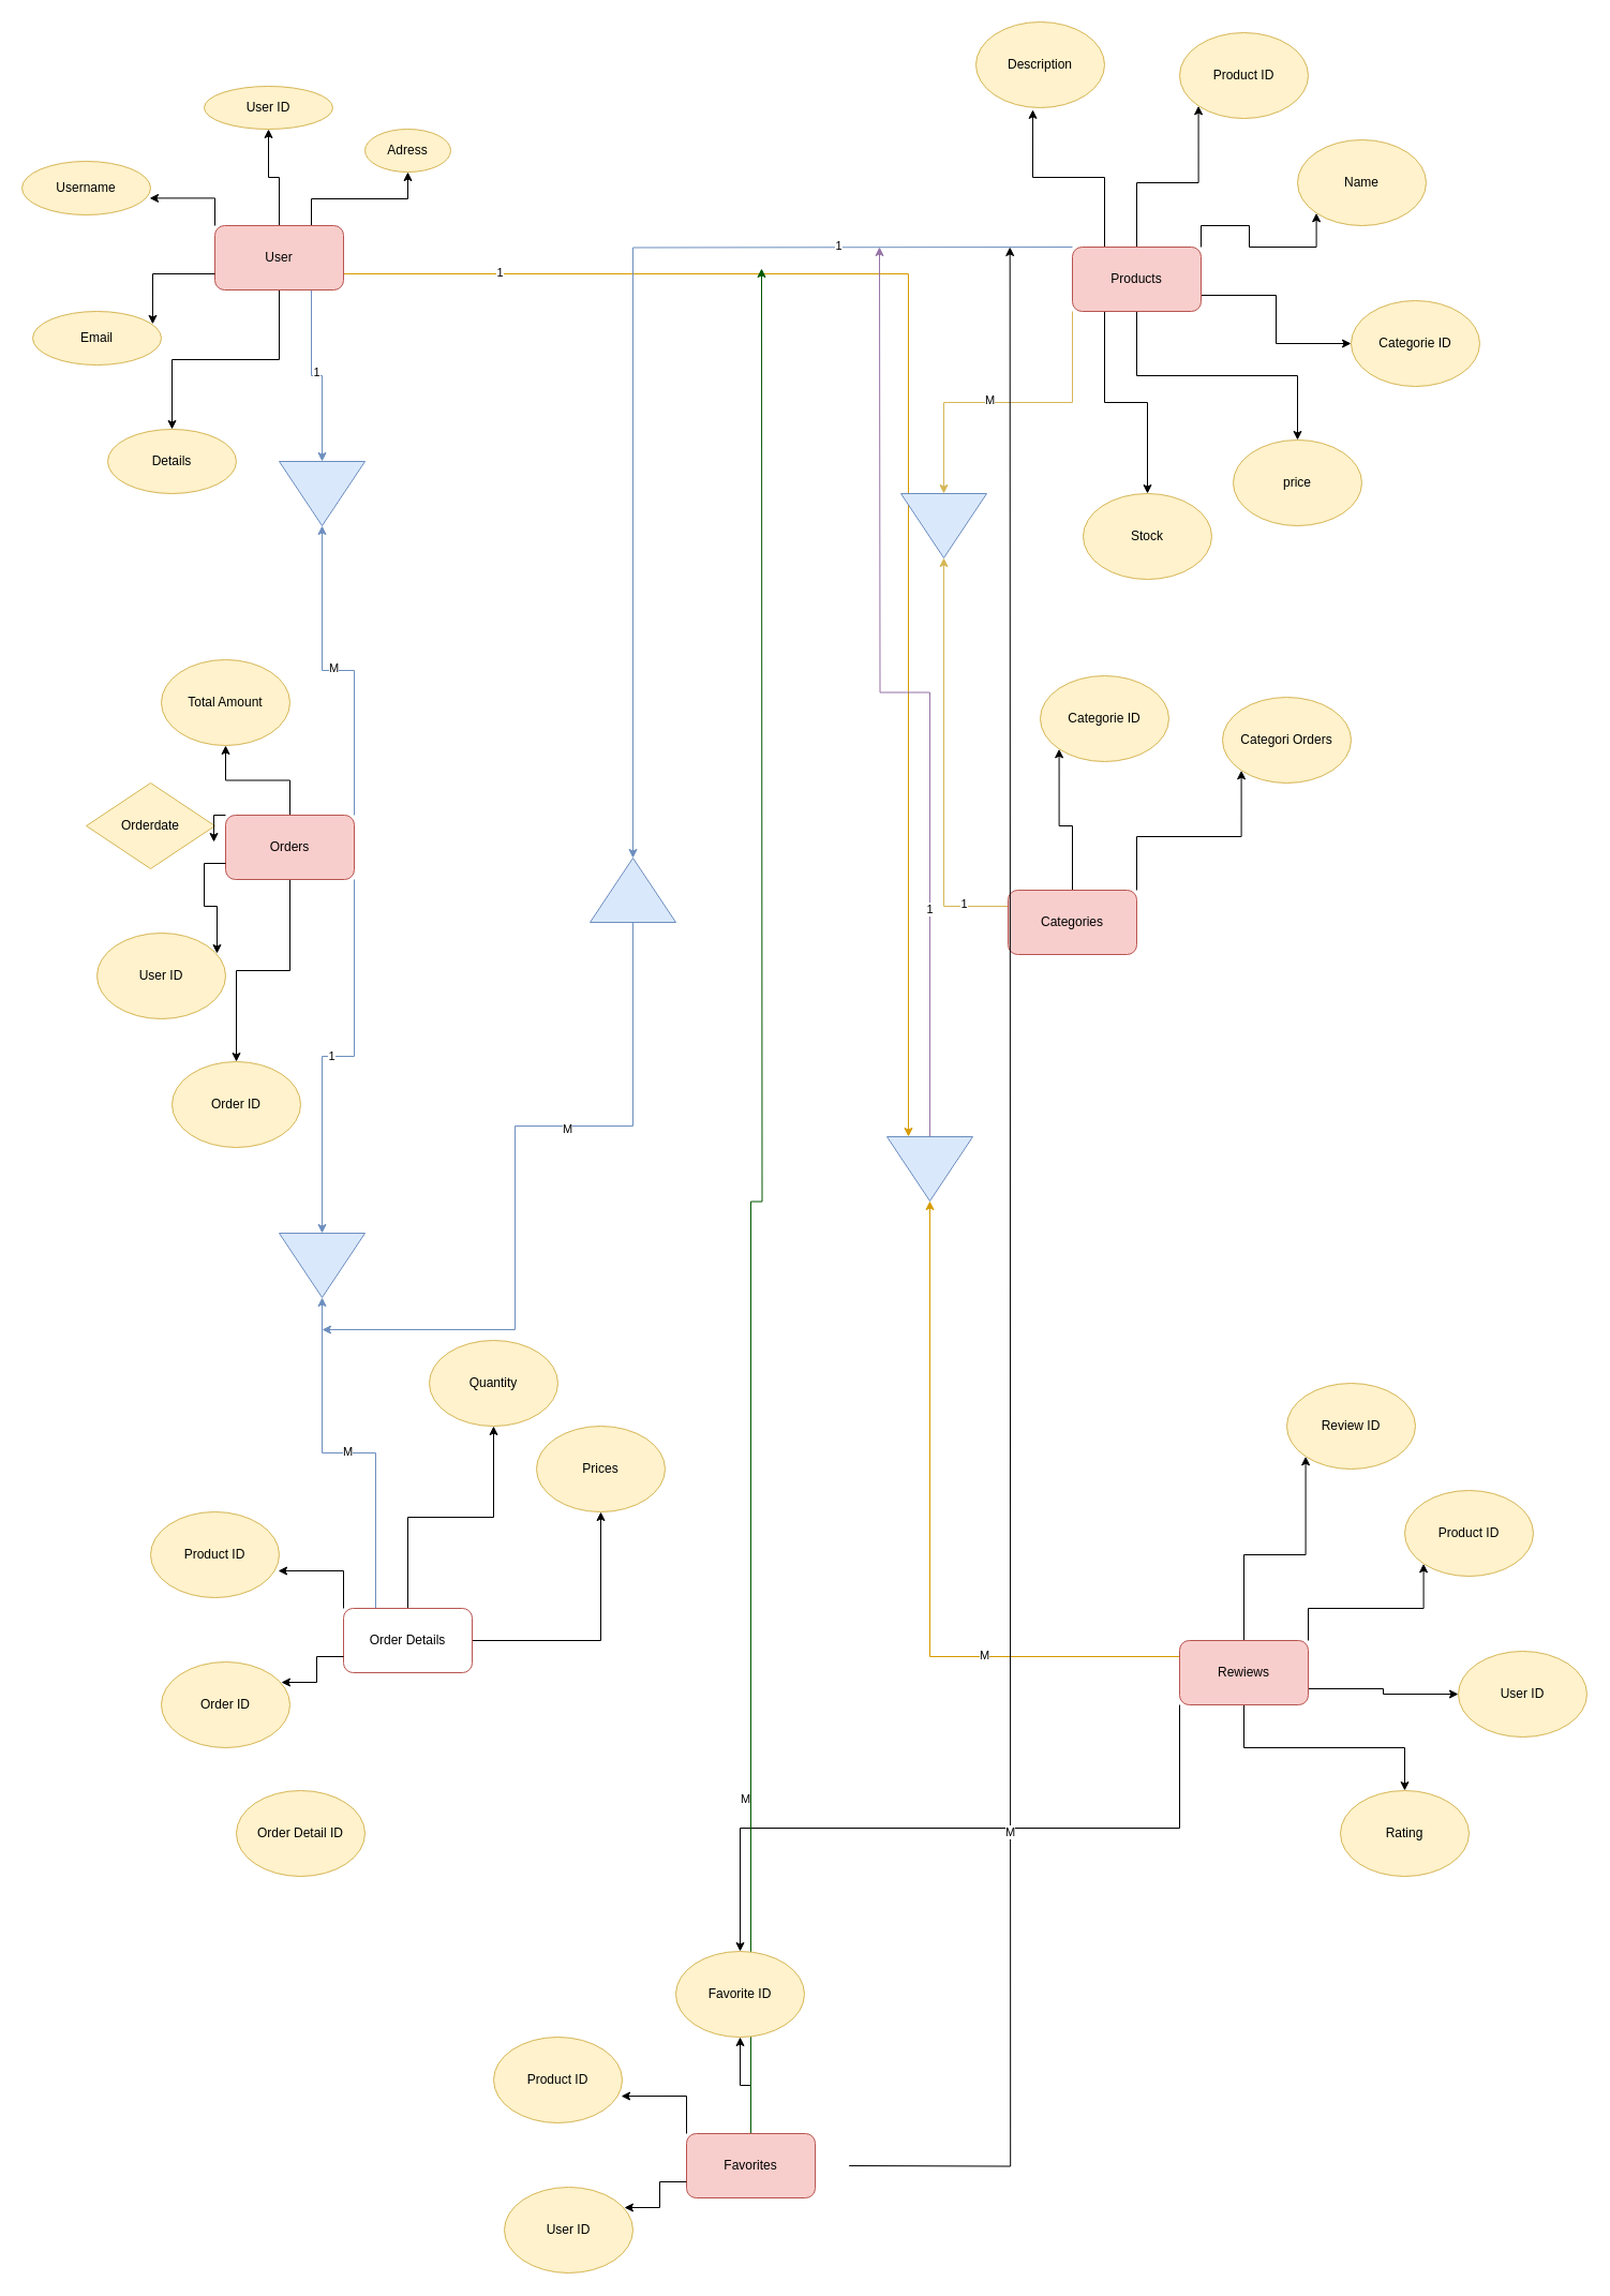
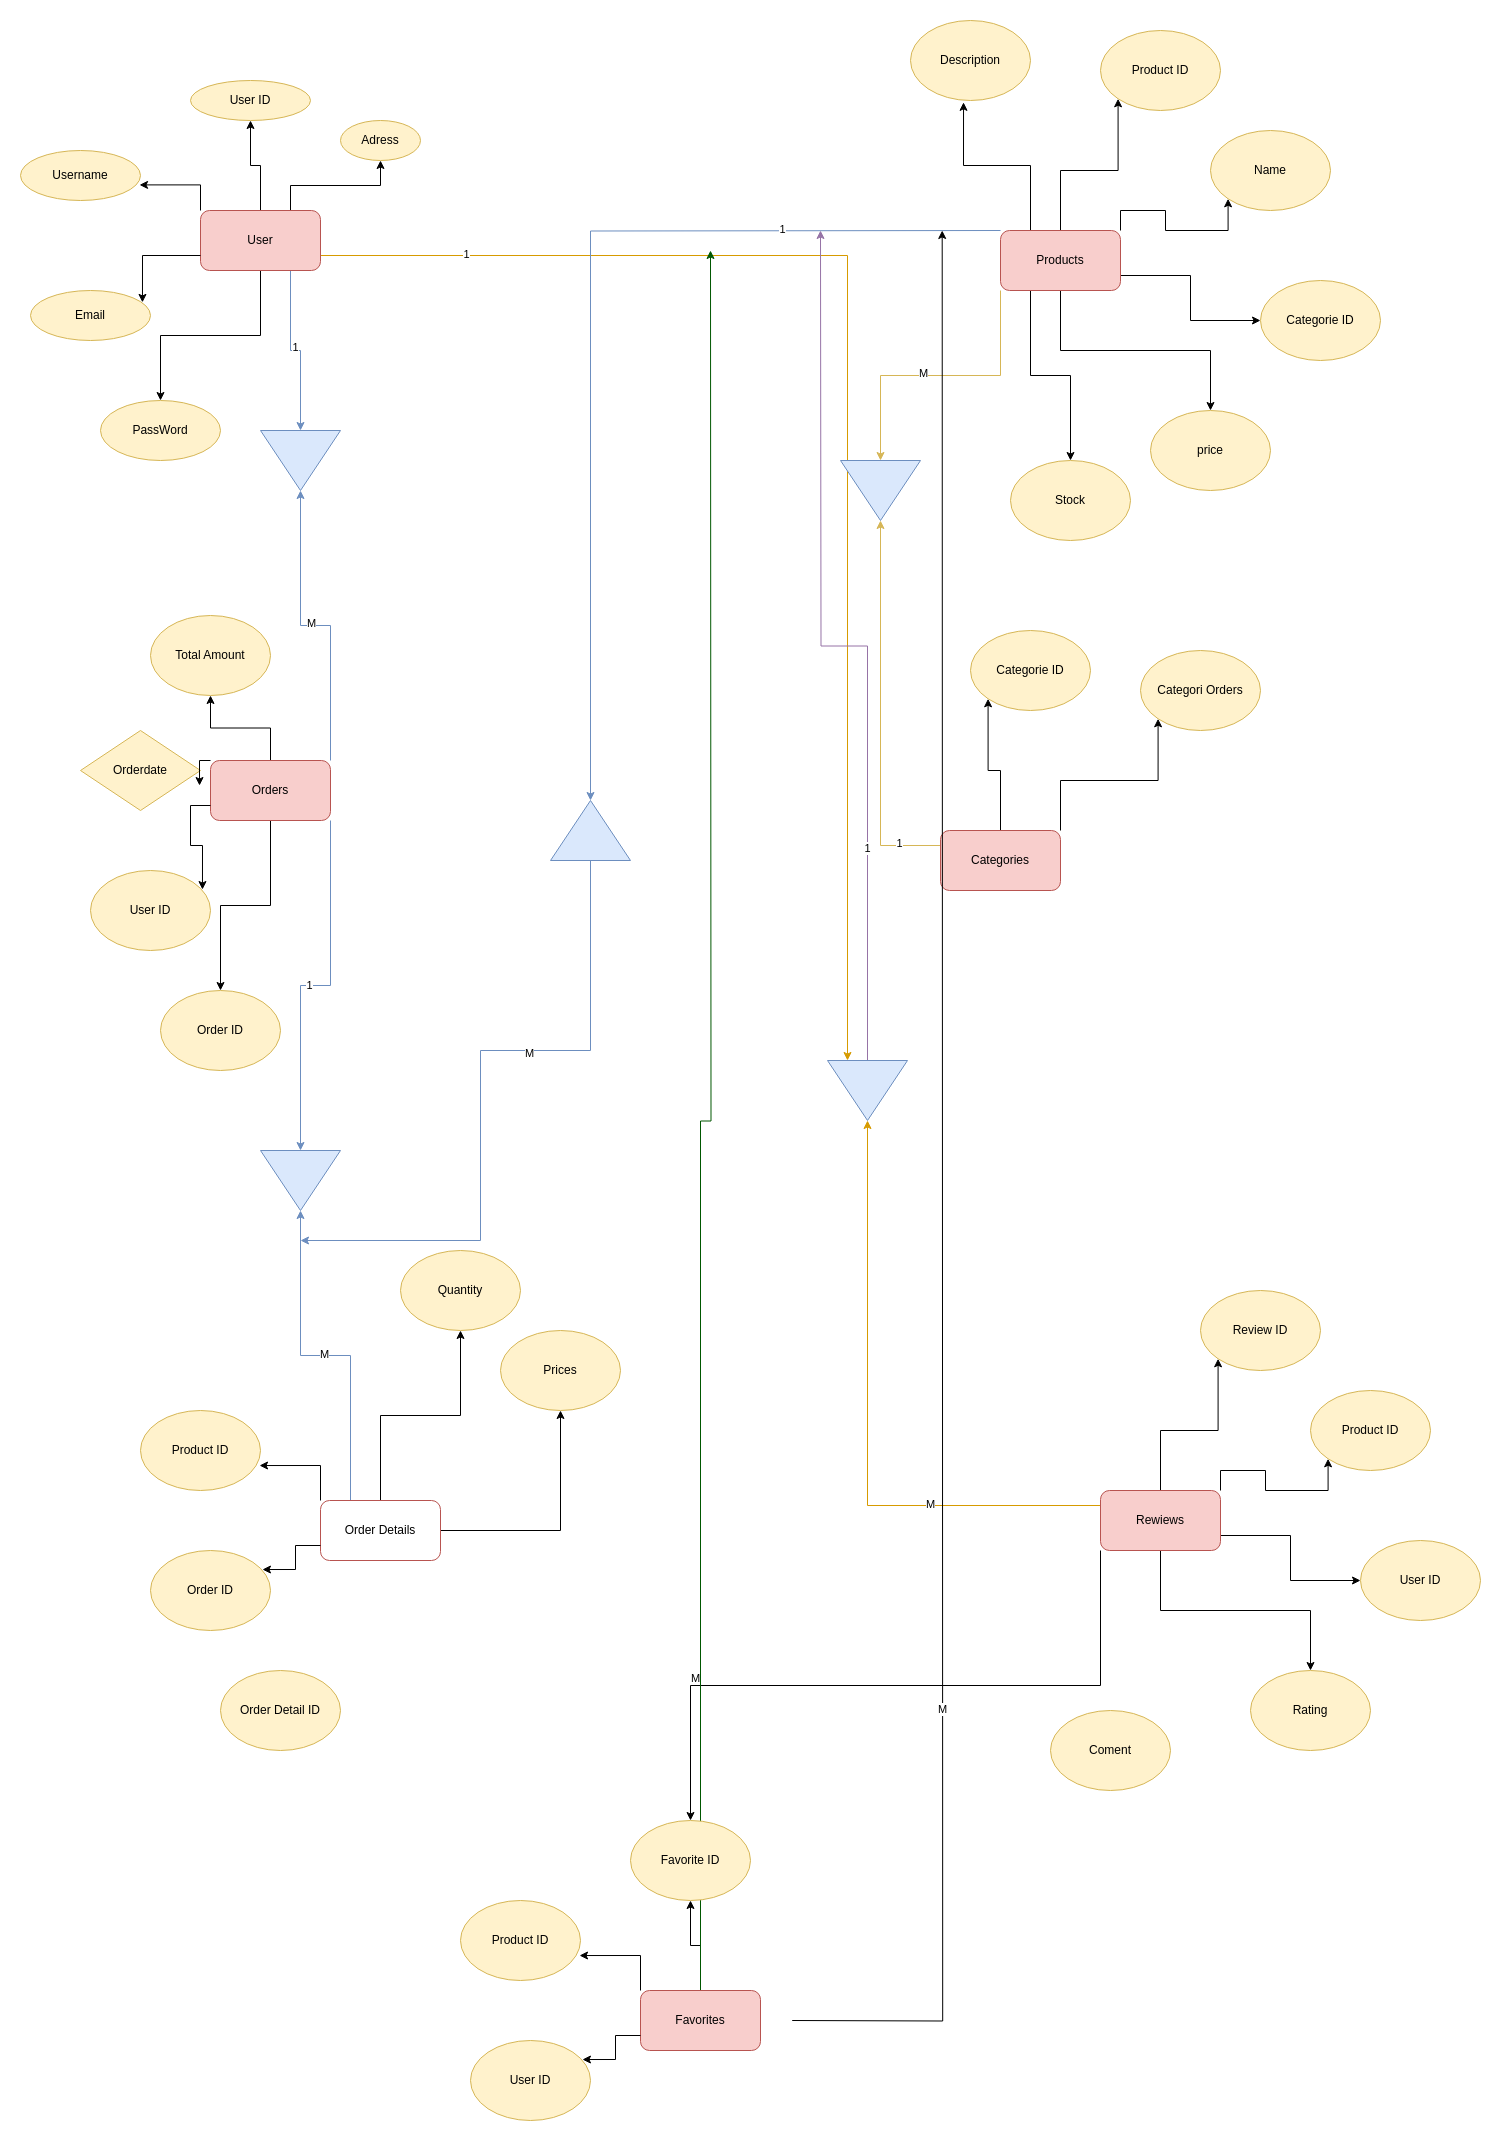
- <mxCell id="10" value="Details" style="ellipse;whiteSpace=wrap;html=1;fillColor=#fff2cc;strokeColor=#d6b656;" vertex="1" parent="1"><mxGeometry x="100" y="400" width="120" height="60" as="geometry" /></mxCell>
+ <mxCell id="10" value="PassWord" style="ellipse;whiteSpace=wrap;html=1;fillColor=#fff2cc;strokeColor=#d6b656;" vertex="1" parent="1"><mxGeometry x="100" y="400" width="120" height="60" as="geometry" /></mxCell>
- <mxCell id="67" value="Rewiews" style="rounded=1;whiteSpace=wrap;html=1;fillColor=#f8cecc;strokeColor=#b85450;" vertex="1" parent="1"><mxGeometry x="1100" y="1530" width="120" height="60" as="geometry" /></mxCell>
+ <mxCell id="67" value="Rewiews" style="rounded=1;whiteSpace=wrap;html=1;fillColor=#f8cecc;strokeColor=#b85450;" vertex="1" parent="1"><mxGeometry x="1100" y="1490" width="120" height="60" as="geometry" /></mxCell>
+ <mxCell id="74" value="Coment" style="ellipse;whiteSpace=wrap;html=1;fillColor=#fff2cc;strokeColor=#d6b656;" vertex="1" parent="1"><mxGeometry x="1050" y="1710" width="120" height="80" as="geometry" /></mxCell>
